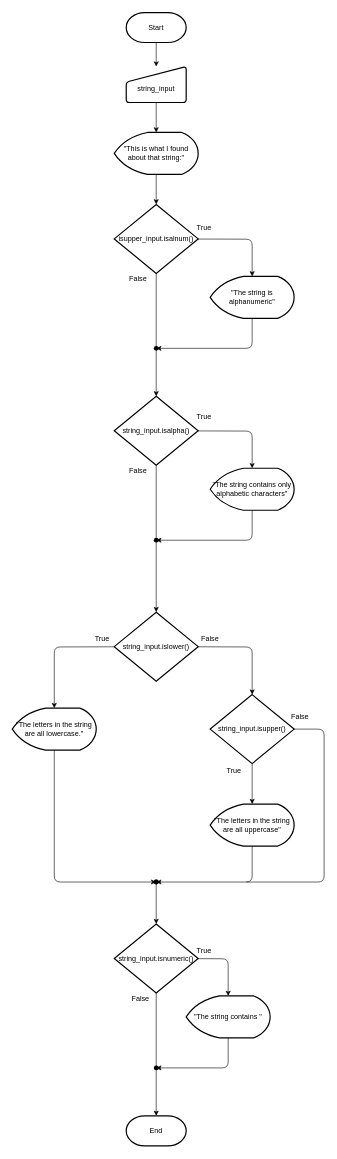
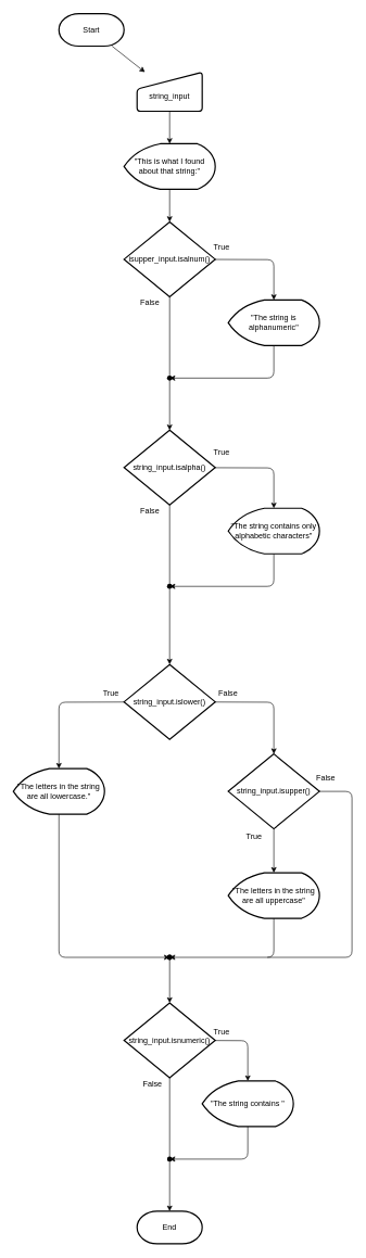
- <mxCell id="3" value="Start" style="strokeWidth=2;html=1;shape=mxgraph.flowchart.terminator;whiteSpace=wrap;" parent="1" vertex="1"><mxGeometry x="210" y="20" width="100" height="50" as="geometry" /></mxCell>
+ <mxCell id="3" value="Start" style="strokeWidth=2;html=1;shape=mxgraph.flowchart.terminator;whiteSpace=wrap;" parent="1" vertex="1"><mxGeometry x="90" y="20" width="100" height="50" as="geometry" /></mxCell>
